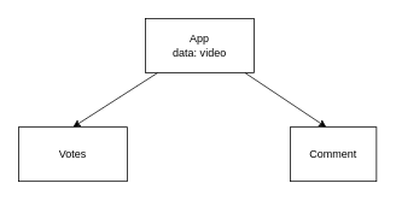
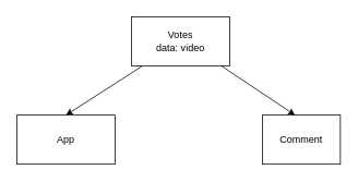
- <mxCell id="2" value="App&lt;br&gt;data: video&lt;br&gt;" style="whiteSpace=wrap;html=1;" vertex="1" parent="1"><mxGeometry x="160" y="20" width="120" height="60" as="geometry" /></mxCell>
+ <mxCell id="2" value="Votes&lt;br&gt;data: video&lt;br&gt;" style="whiteSpace=wrap;html=1;" vertex="1" parent="1"><mxGeometry x="160" y="20" width="120" height="60" as="geometry" /></mxCell>
- <mxCell id="6" value="Votes" style="whiteSpace=wrap;html=1;" vertex="1" parent="1"><mxGeometry x="20" y="140" width="120" height="60" as="geometry" /></mxCell>
+ <mxCell id="6" value="App" style="whiteSpace=wrap;html=1;" vertex="1" parent="1"><mxGeometry x="20" y="140" width="120" height="60" as="geometry" /></mxCell>
